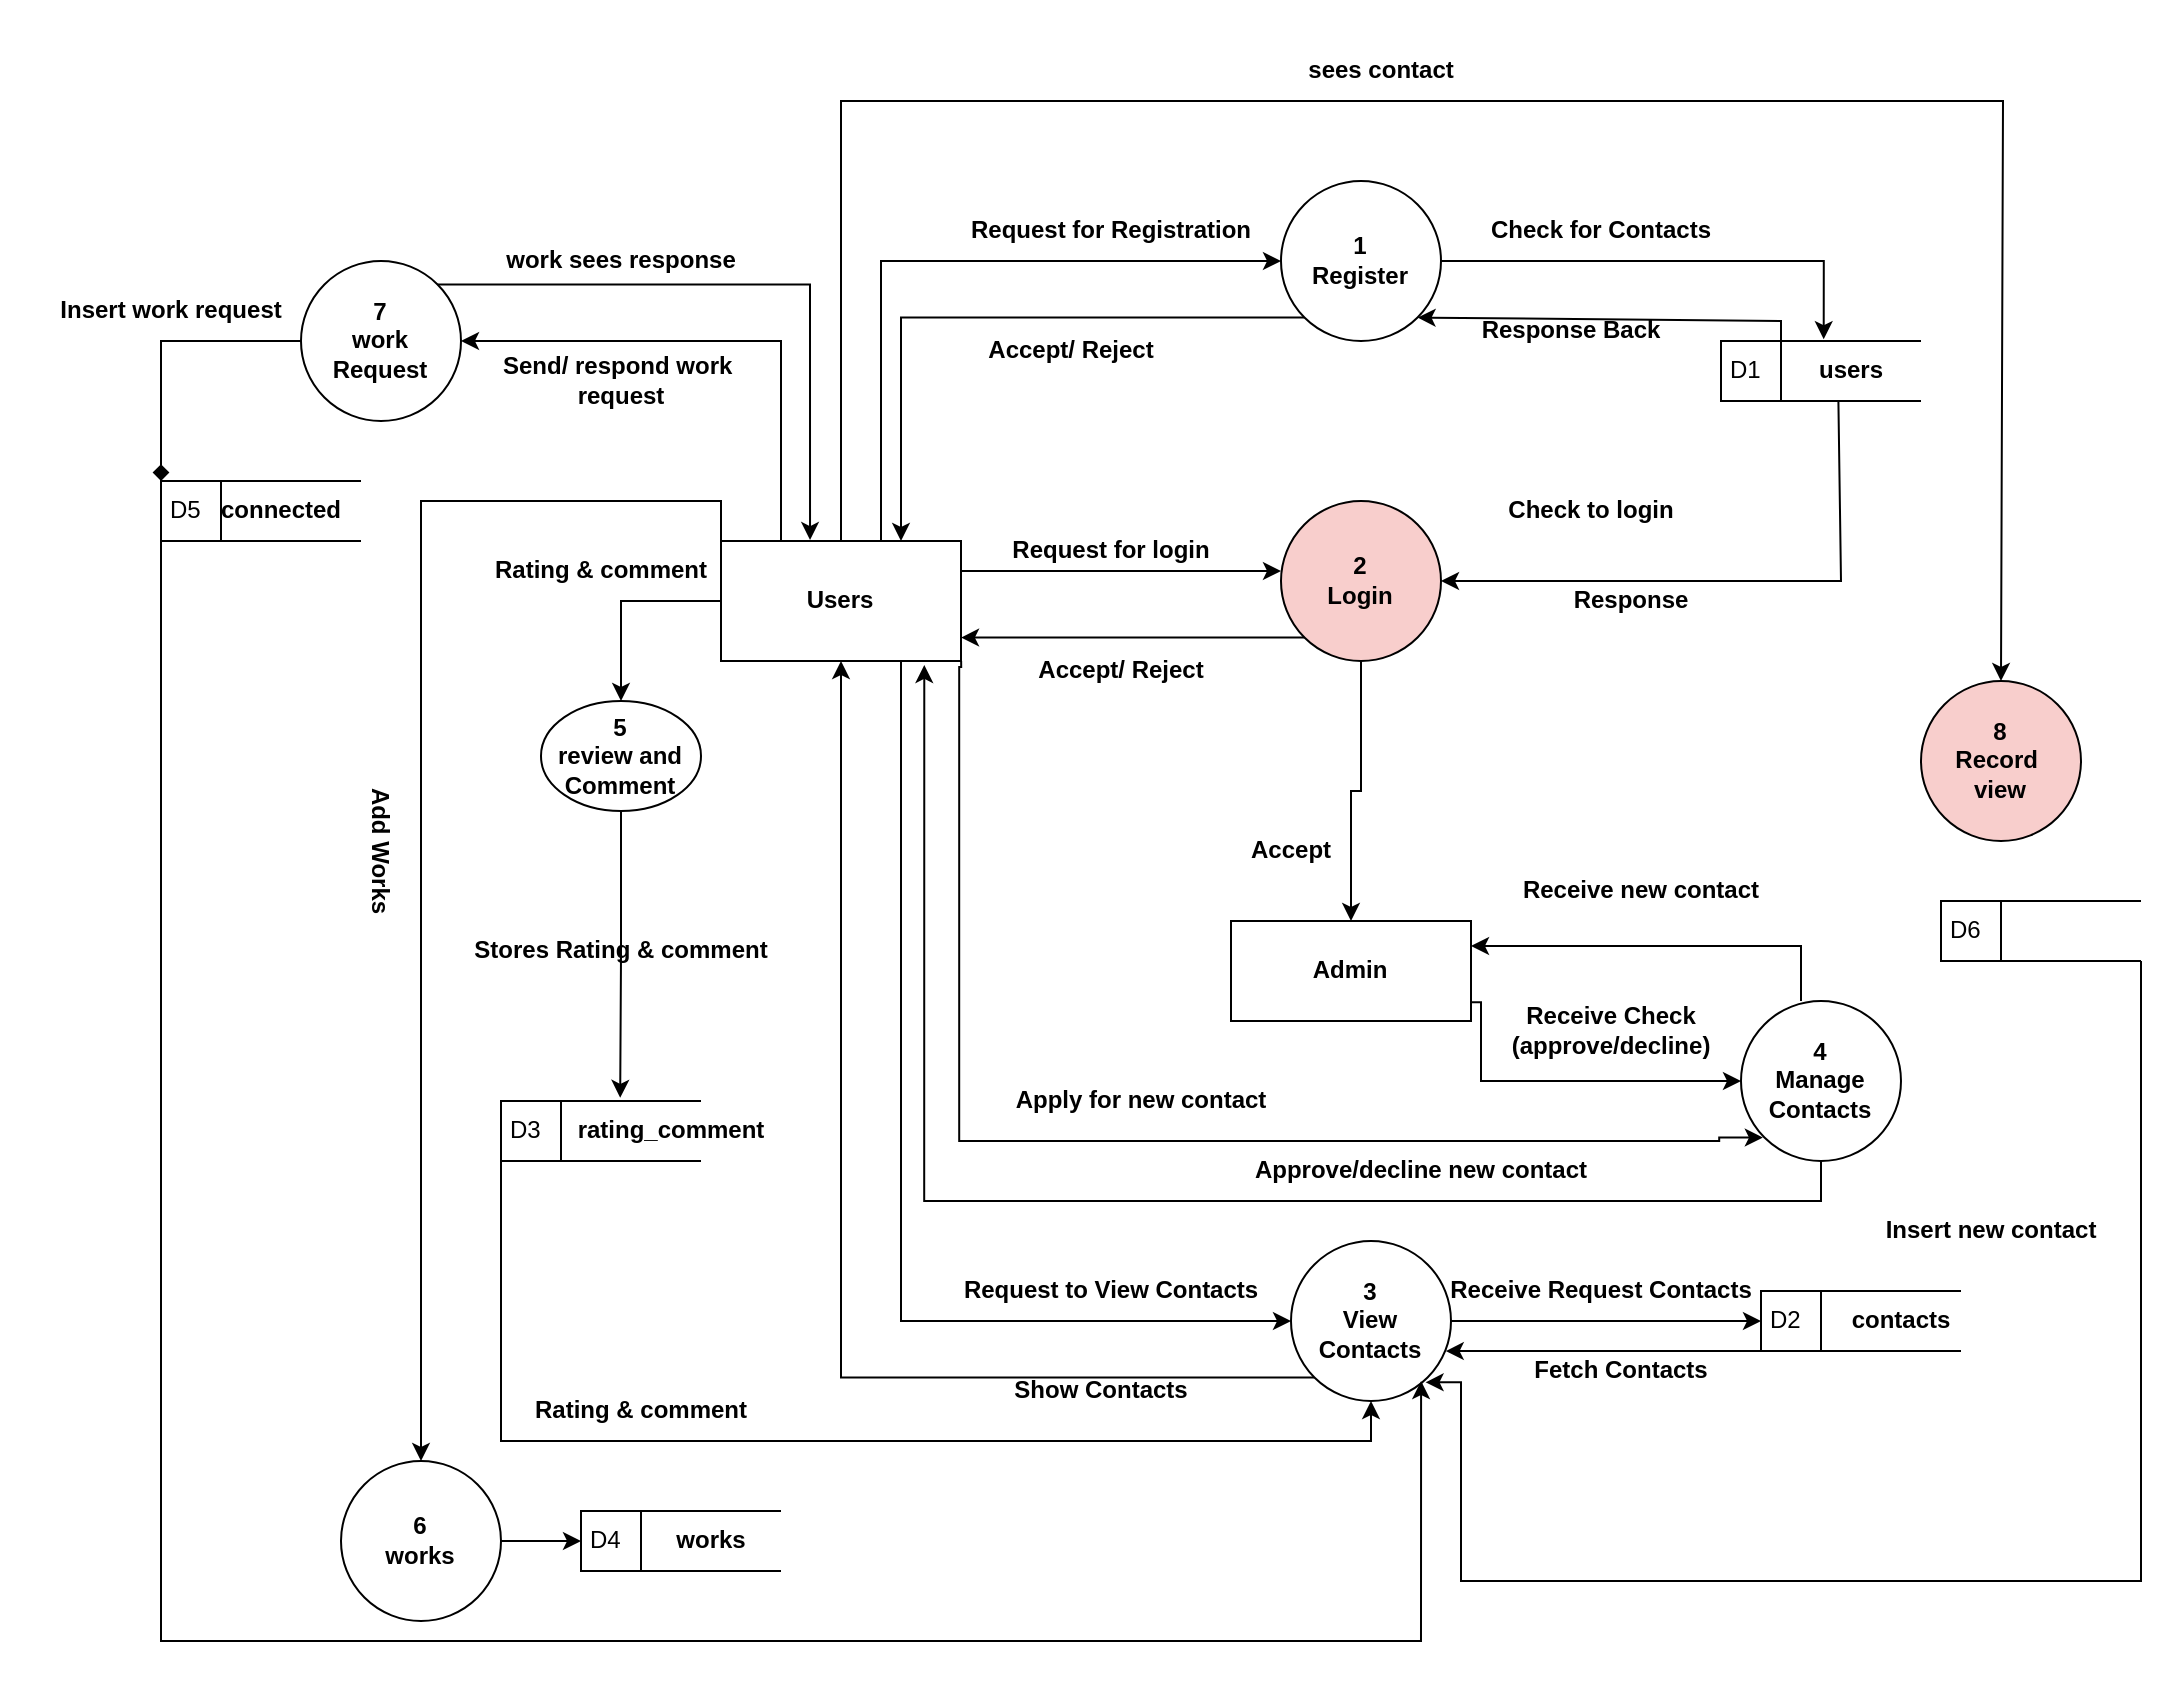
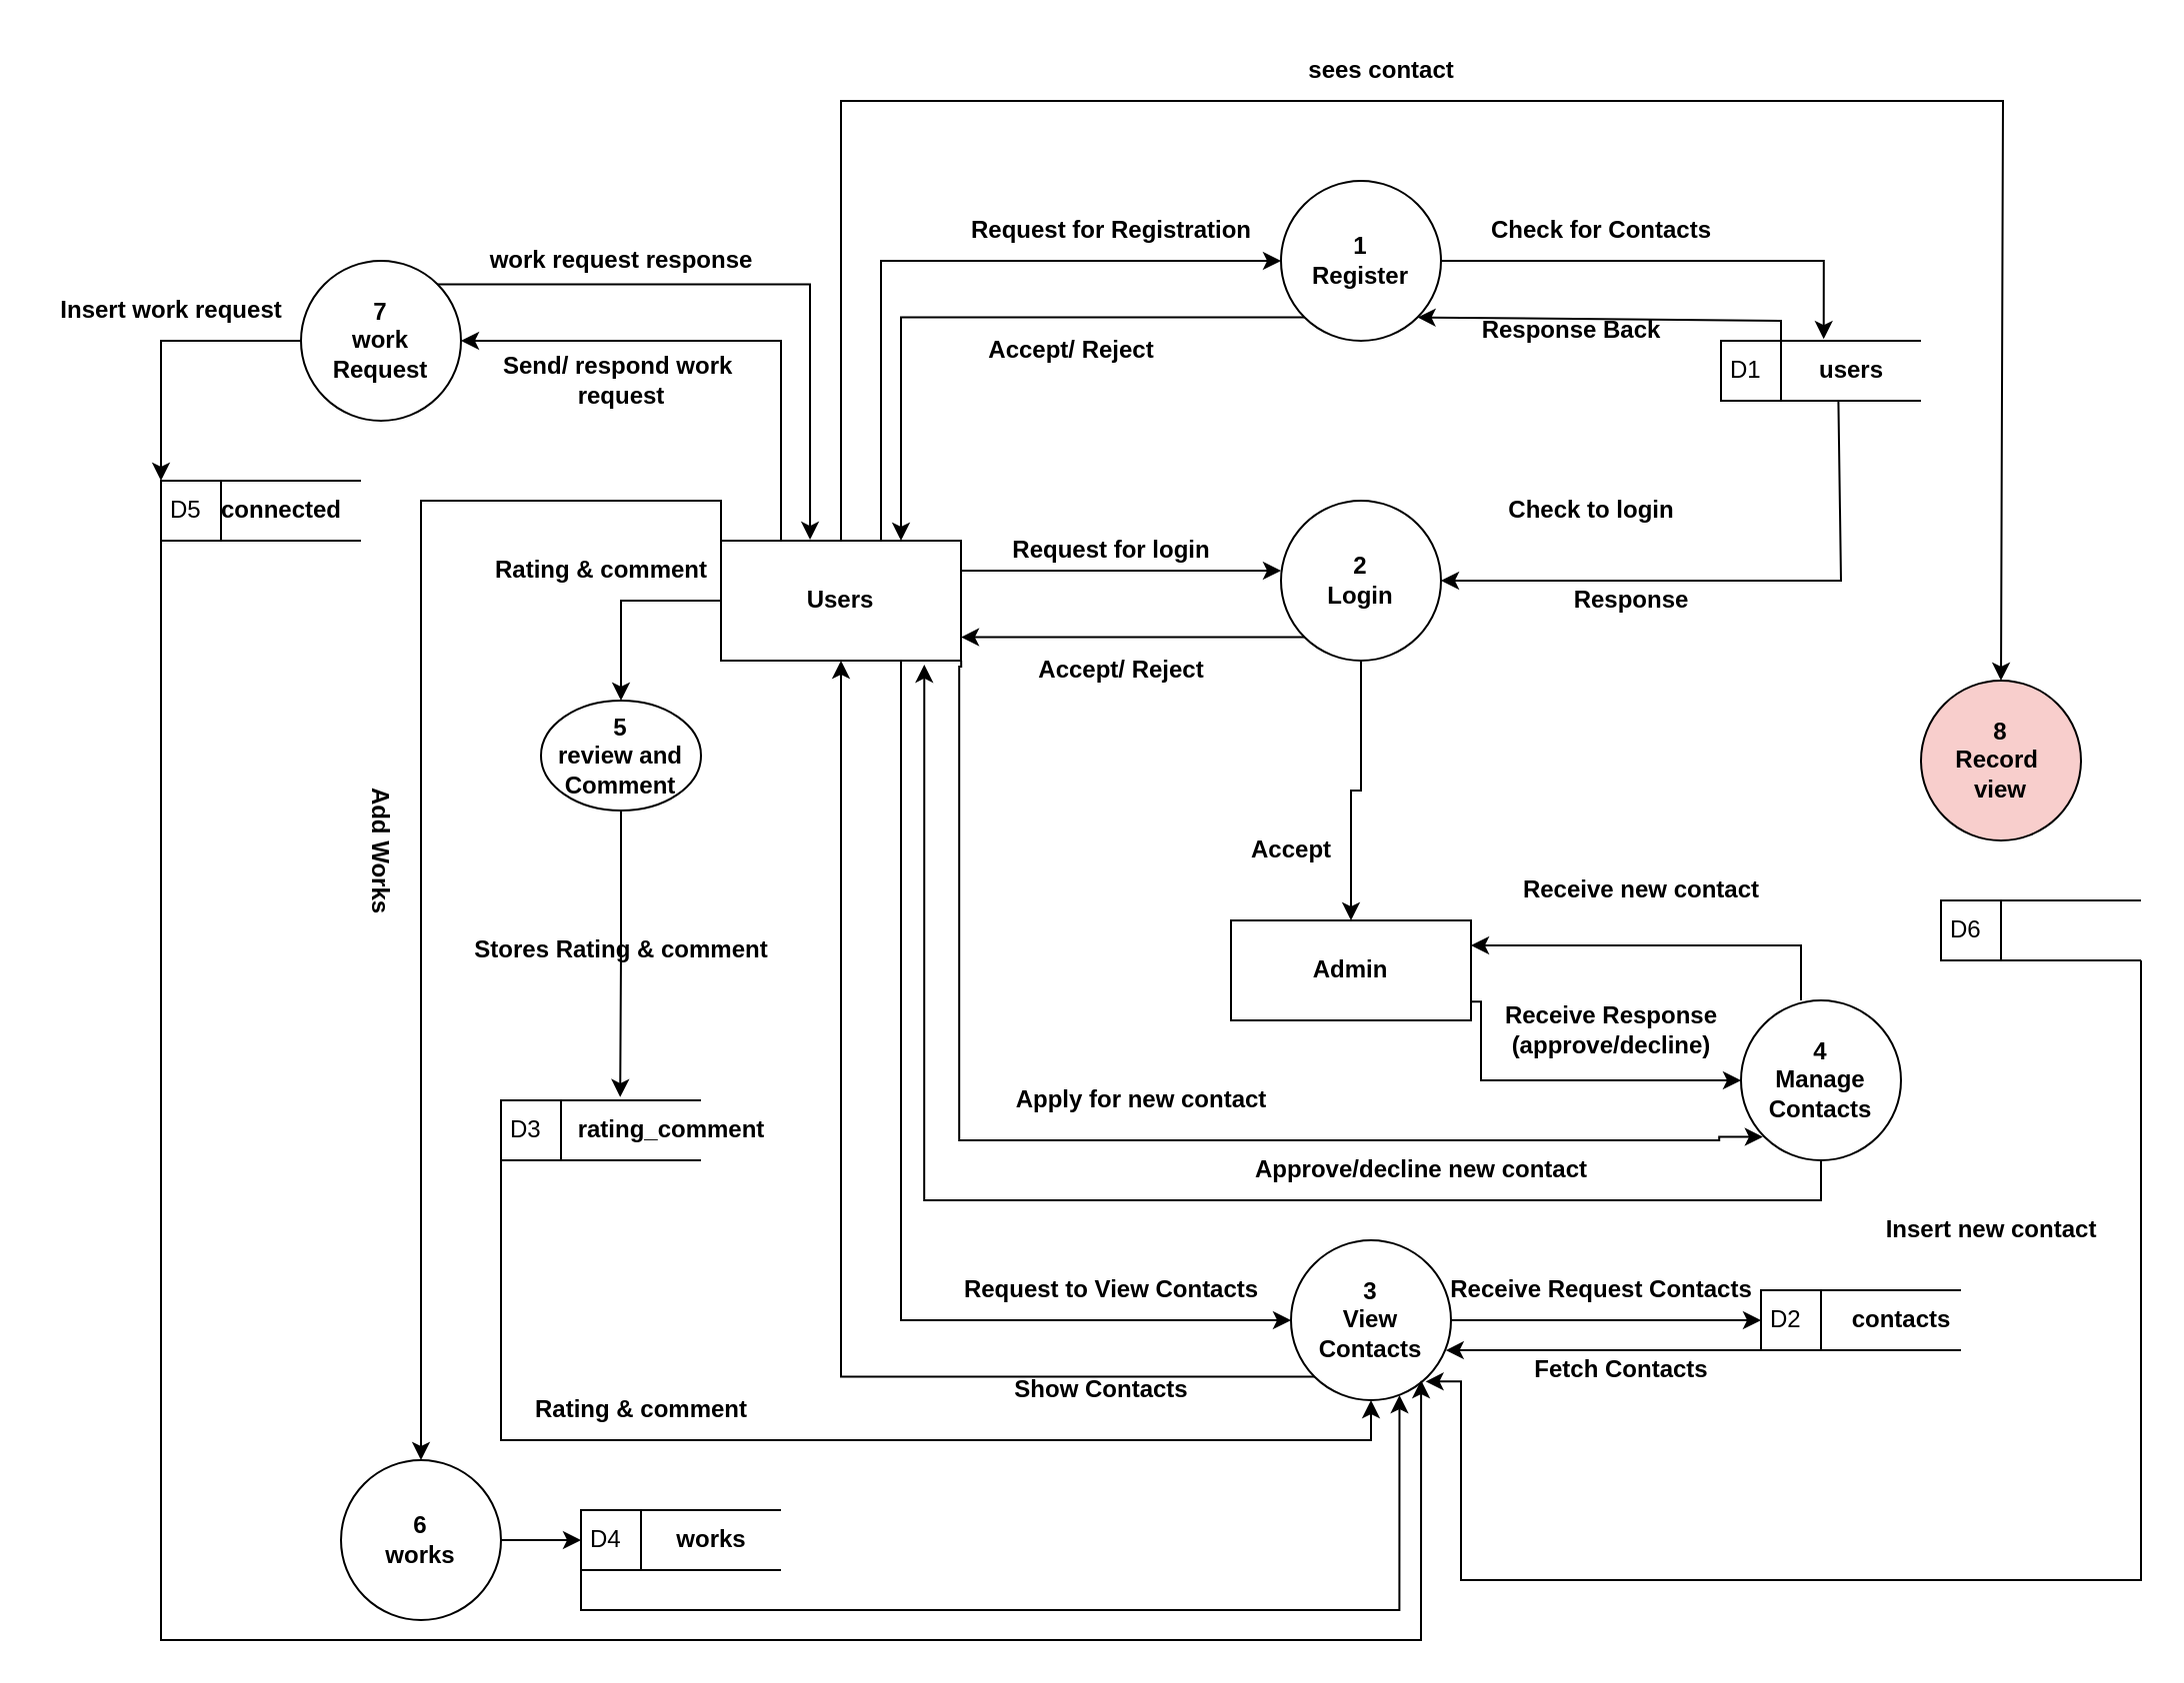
- <mxCell id="67" value="work sees response" style="text;html=1;align=center;verticalAlign=middle;resizable=0;points=[];autosize=1;strokeColor=none;fillColor=none;fontStyle=1" vertex="1" parent="1"><mxGeometry x="240" y="115" width="140" height="30" as="geometry" /></mxCell>
+ <mxCell id="67" value="work request response" style="text;html=1;align=center;verticalAlign=middle;resizable=0;points=[];autosize=1;strokeColor=none;fillColor=none;fontStyle=1" vertex="1" parent="1"><mxGeometry x="240" y="115" width="140" height="30" as="geometry" /></mxCell>
- <mxCell id="63" style="edgeStyle=orthogonalEdgeStyle;rounded=0;orthogonalLoop=1;jettySize=auto;html=1;exitX=0;exitY=0.5;exitDx=0;exitDy=0;entryX=0;entryY=0;entryDx=0;entryDy=0;endArrow=diamond;" edge="1" parent="1" source="64" target="68"><mxGeometry relative="1" as="geometry" /></mxCell>
+ <mxCell id="63" style="edgeStyle=orthogonalEdgeStyle;rounded=0;orthogonalLoop=1;jettySize=auto;html=1;exitX=0;exitY=0.5;exitDx=0;exitDy=0;entryX=0;entryY=0;entryDx=0;entryDy=0;" edge="1" parent="1" source="64" target="68"><mxGeometry relative="1" as="geometry" /></mxCell>
- <mxCell id="22" value="2&lt;br&gt;Login" style="ellipse;whiteSpace=wrap;html=1;aspect=fixed;fontStyle=1;fillColor=#f8cecc;" parent="1" vertex="1"><mxGeometry x="640" y="250" width="80" height="80" as="geometry" /></mxCell>
+ <mxCell id="22" value="2&lt;br&gt;Login" style="ellipse;whiteSpace=wrap;html=1;aspect=fixed;fontStyle=1" parent="1" vertex="1"><mxGeometry x="640" y="250" width="80" height="80" as="geometry" /></mxCell>
- <mxCell id="46" value="Receive Check&lt;div&gt;(approve/decline)&lt;/div&gt;" style="text;html=1;align=center;verticalAlign=middle;resizable=0;points=[];autosize=1;strokeColor=none;fillColor=none;fontStyle=1" parent="1" vertex="1"><mxGeometry x="745" y="495" width="120" height="40" as="geometry" /></mxCell>
+ <mxCell id="46" value="Receive Response&lt;div&gt;(approve/decline)&lt;/div&gt;" style="text;html=1;align=center;verticalAlign=middle;resizable=0;points=[];autosize=1;strokeColor=none;fillColor=none;fontStyle=1" parent="1" vertex="1"><mxGeometry x="745" y="495" width="120" height="40" as="geometry" /></mxCell>
+ <mxCell id="62" style="edgeStyle=orthogonalEdgeStyle;rounded=0;orthogonalLoop=1;jettySize=auto;html=1;exitX=0;exitY=1;exitDx=0;exitDy=0;entryX=0.678;entryY=0.969;entryDx=0;entryDy=0;entryPerimeter=0;" edge="1" parent="1" source="60" target="31"><mxGeometry relative="1" as="geometry" /></mxCell>
